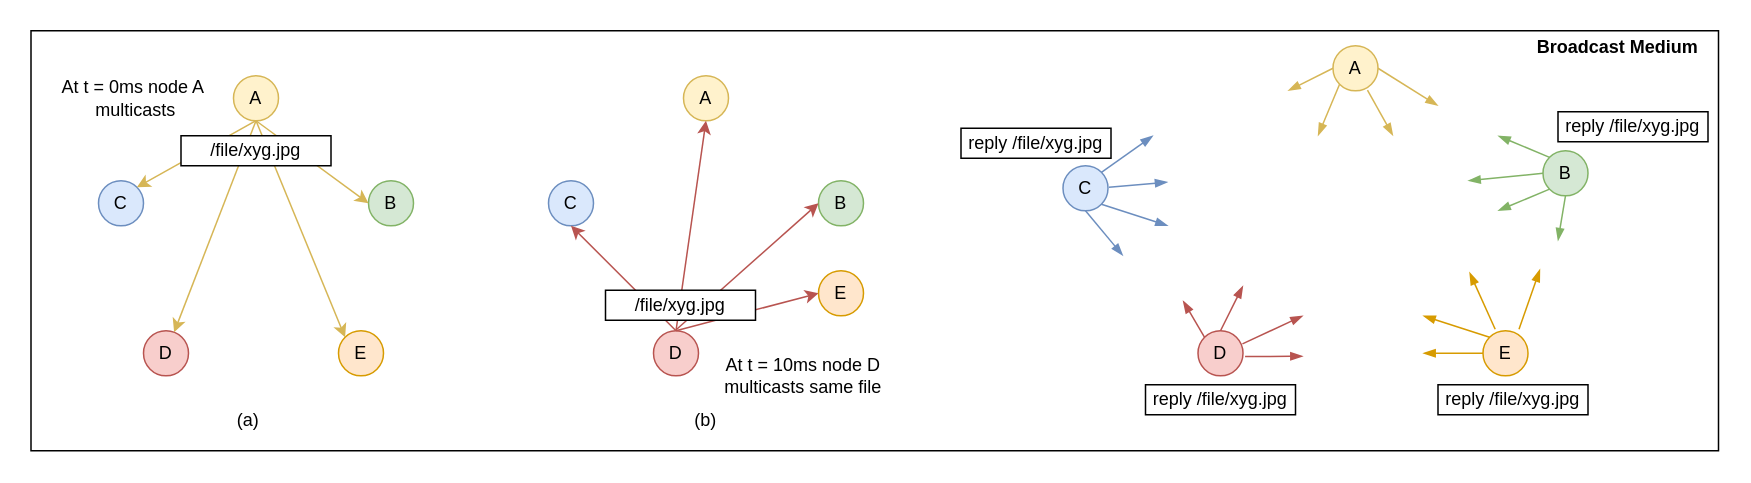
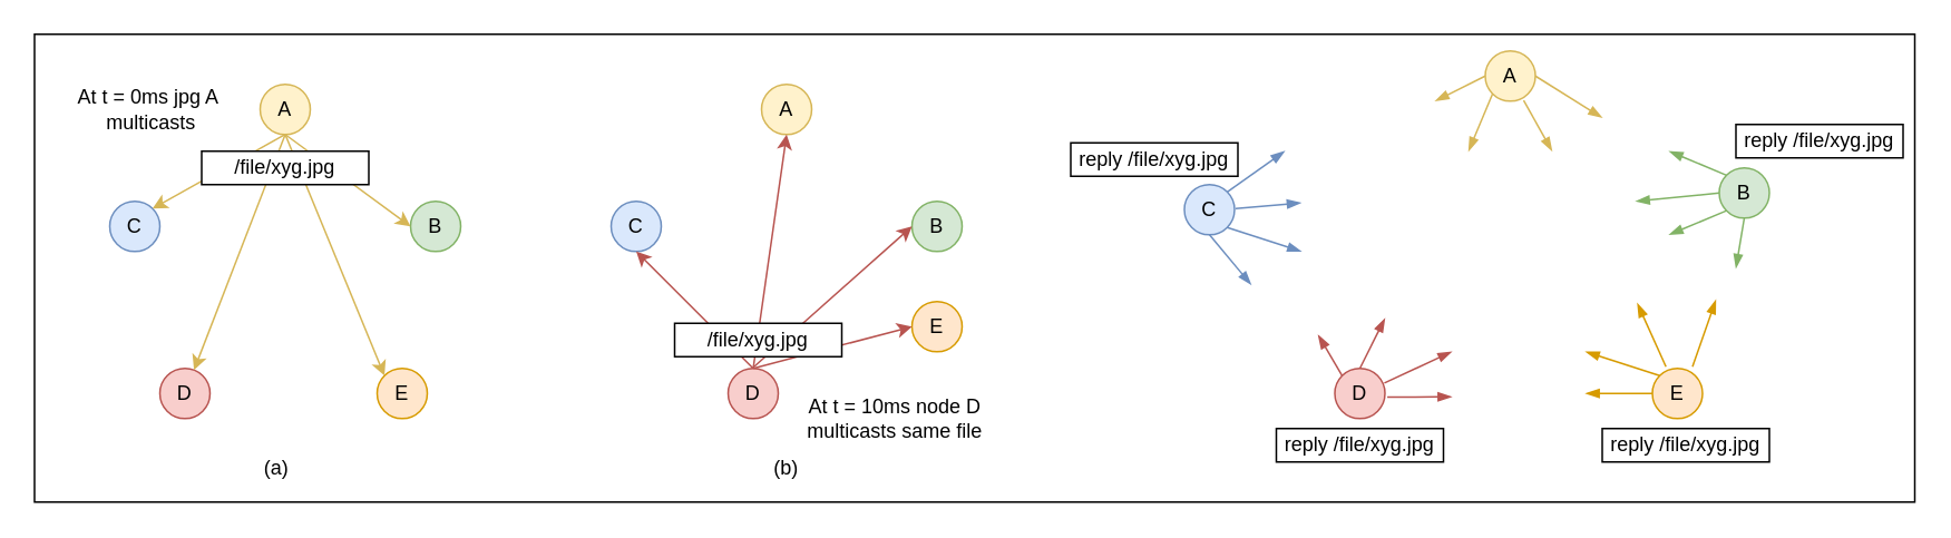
- <mxCell id="21" value="&lt;b&gt;Broadcast Medium&lt;/b&gt;" style="text;html=1;strokeColor=none;fillColor=none;align=center;verticalAlign=middle;whiteSpace=wrap;rounded=0;" vertex="1" parent="1"><mxGeometry x="1018" y="21" width="120" height="20" as="geometry" /></mxCell>
- <mxCell id="24" value="At t = 0ms node A&amp;nbsp;&lt;br&gt;multicasts" style="text;html=1;strokeColor=none;fillColor=none;align=center;verticalAlign=middle;whiteSpace=wrap;rounded=0;glass=0;" vertex="1" parent="1"><mxGeometry x="20" y="55" width="140" height="20" as="geometry" /></mxCell>
+ <mxCell id="24" value="At t = 0ms jpg A&amp;nbsp;&lt;br&gt;multicasts" style="text;html=1;strokeColor=none;fillColor=none;align=center;verticalAlign=middle;whiteSpace=wrap;rounded=0;glass=0;" vertex="1" parent="1"><mxGeometry x="20" y="55" width="140" height="20" as="geometry" /></mxCell>
